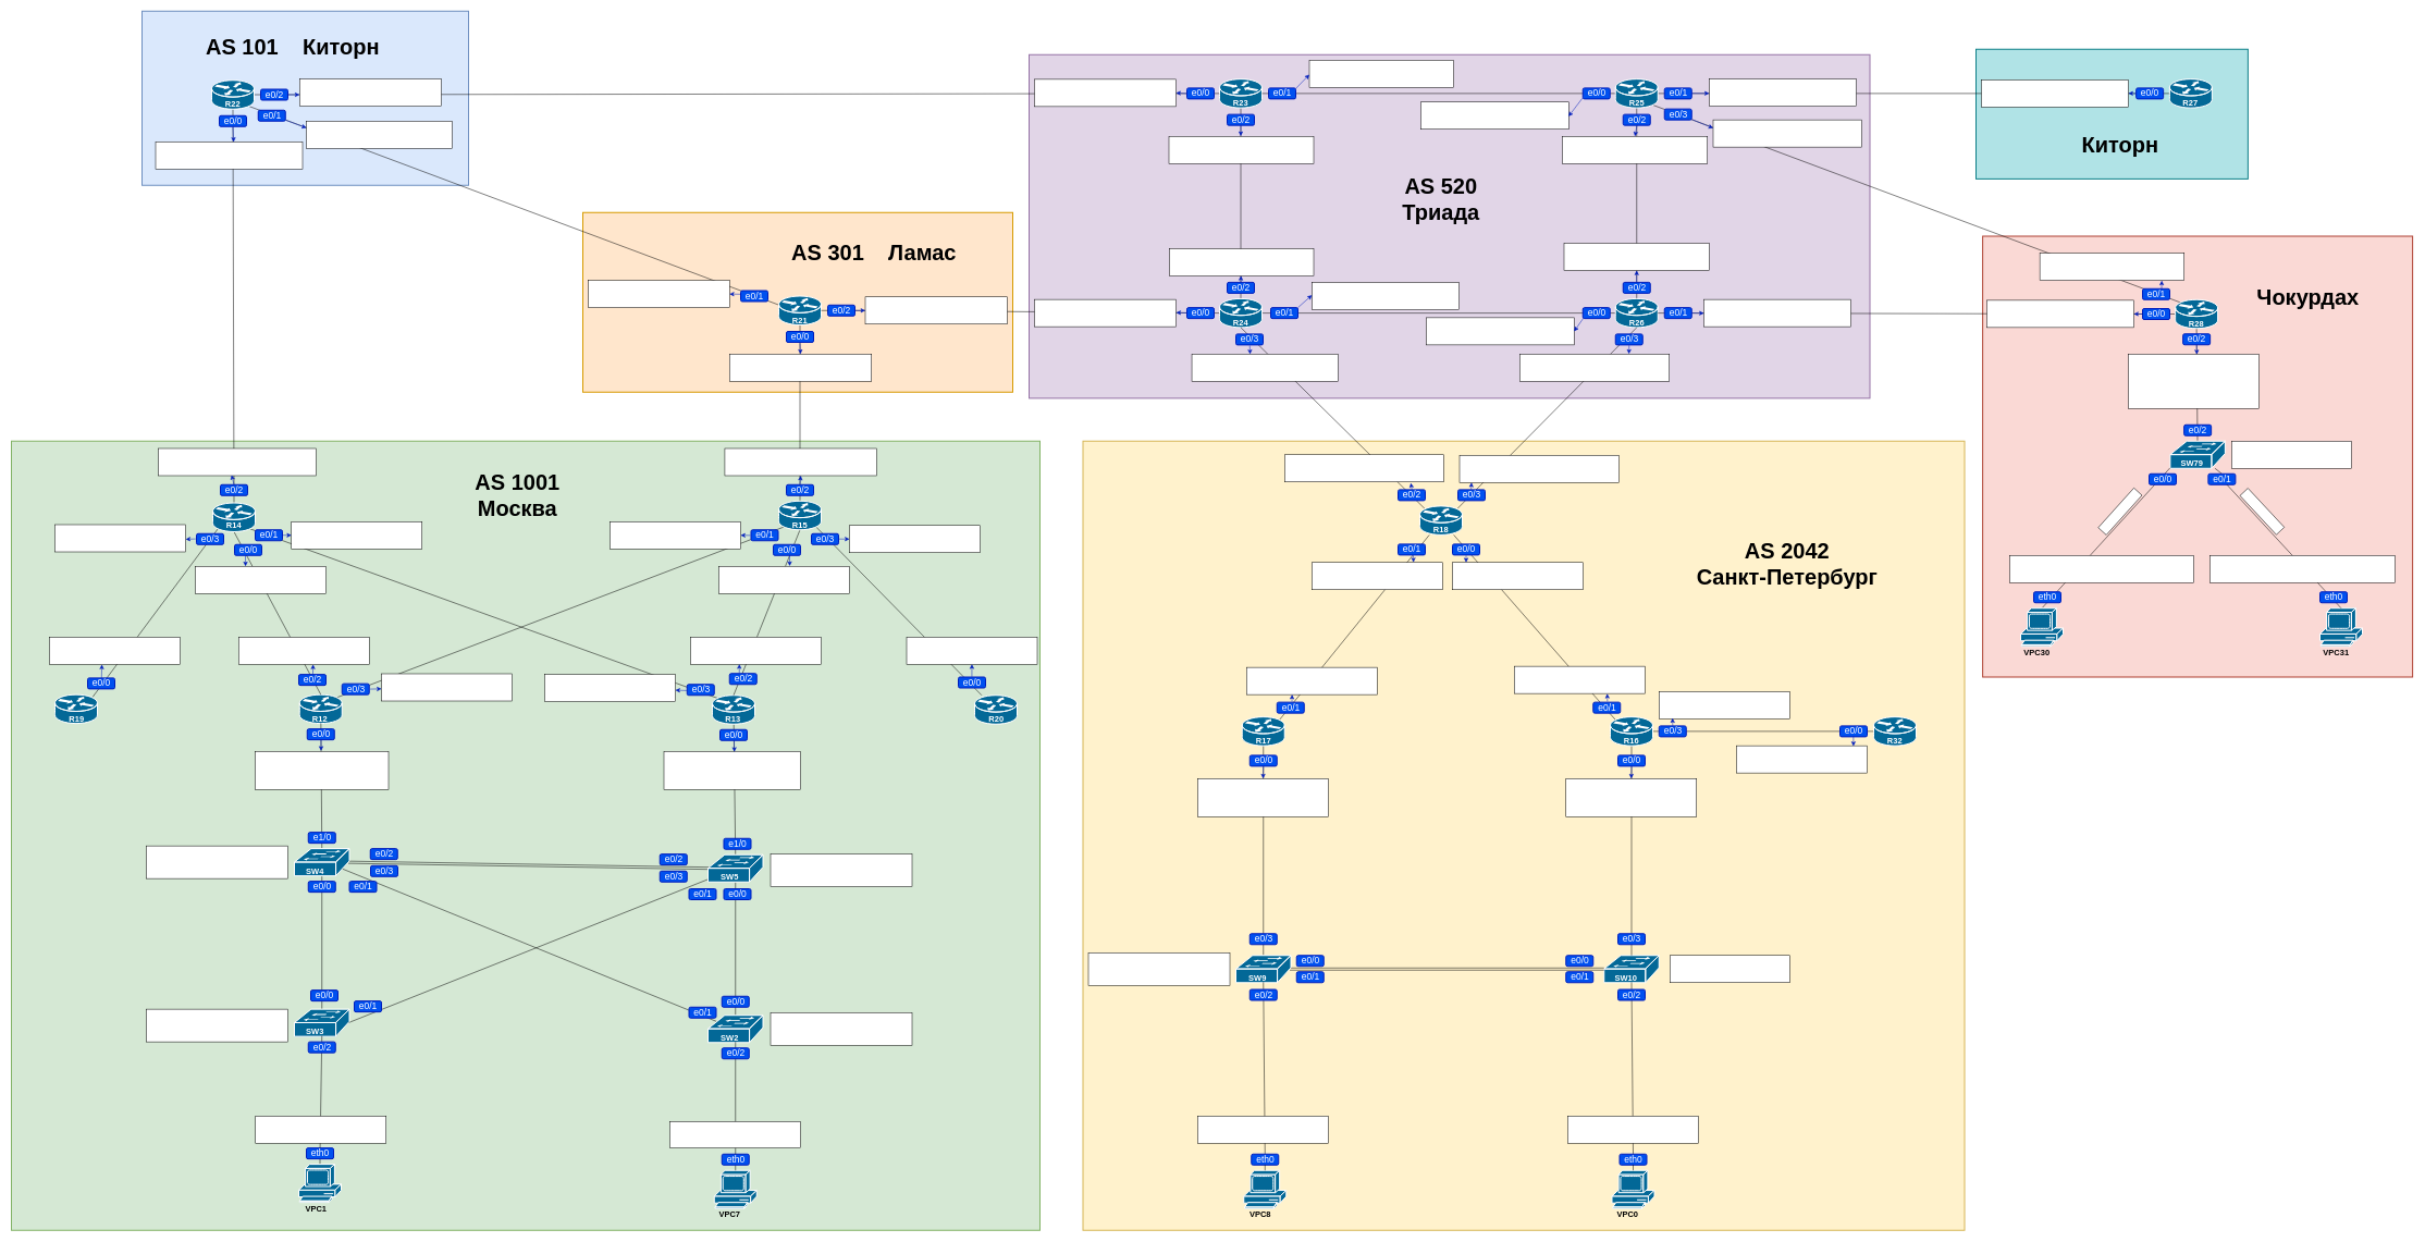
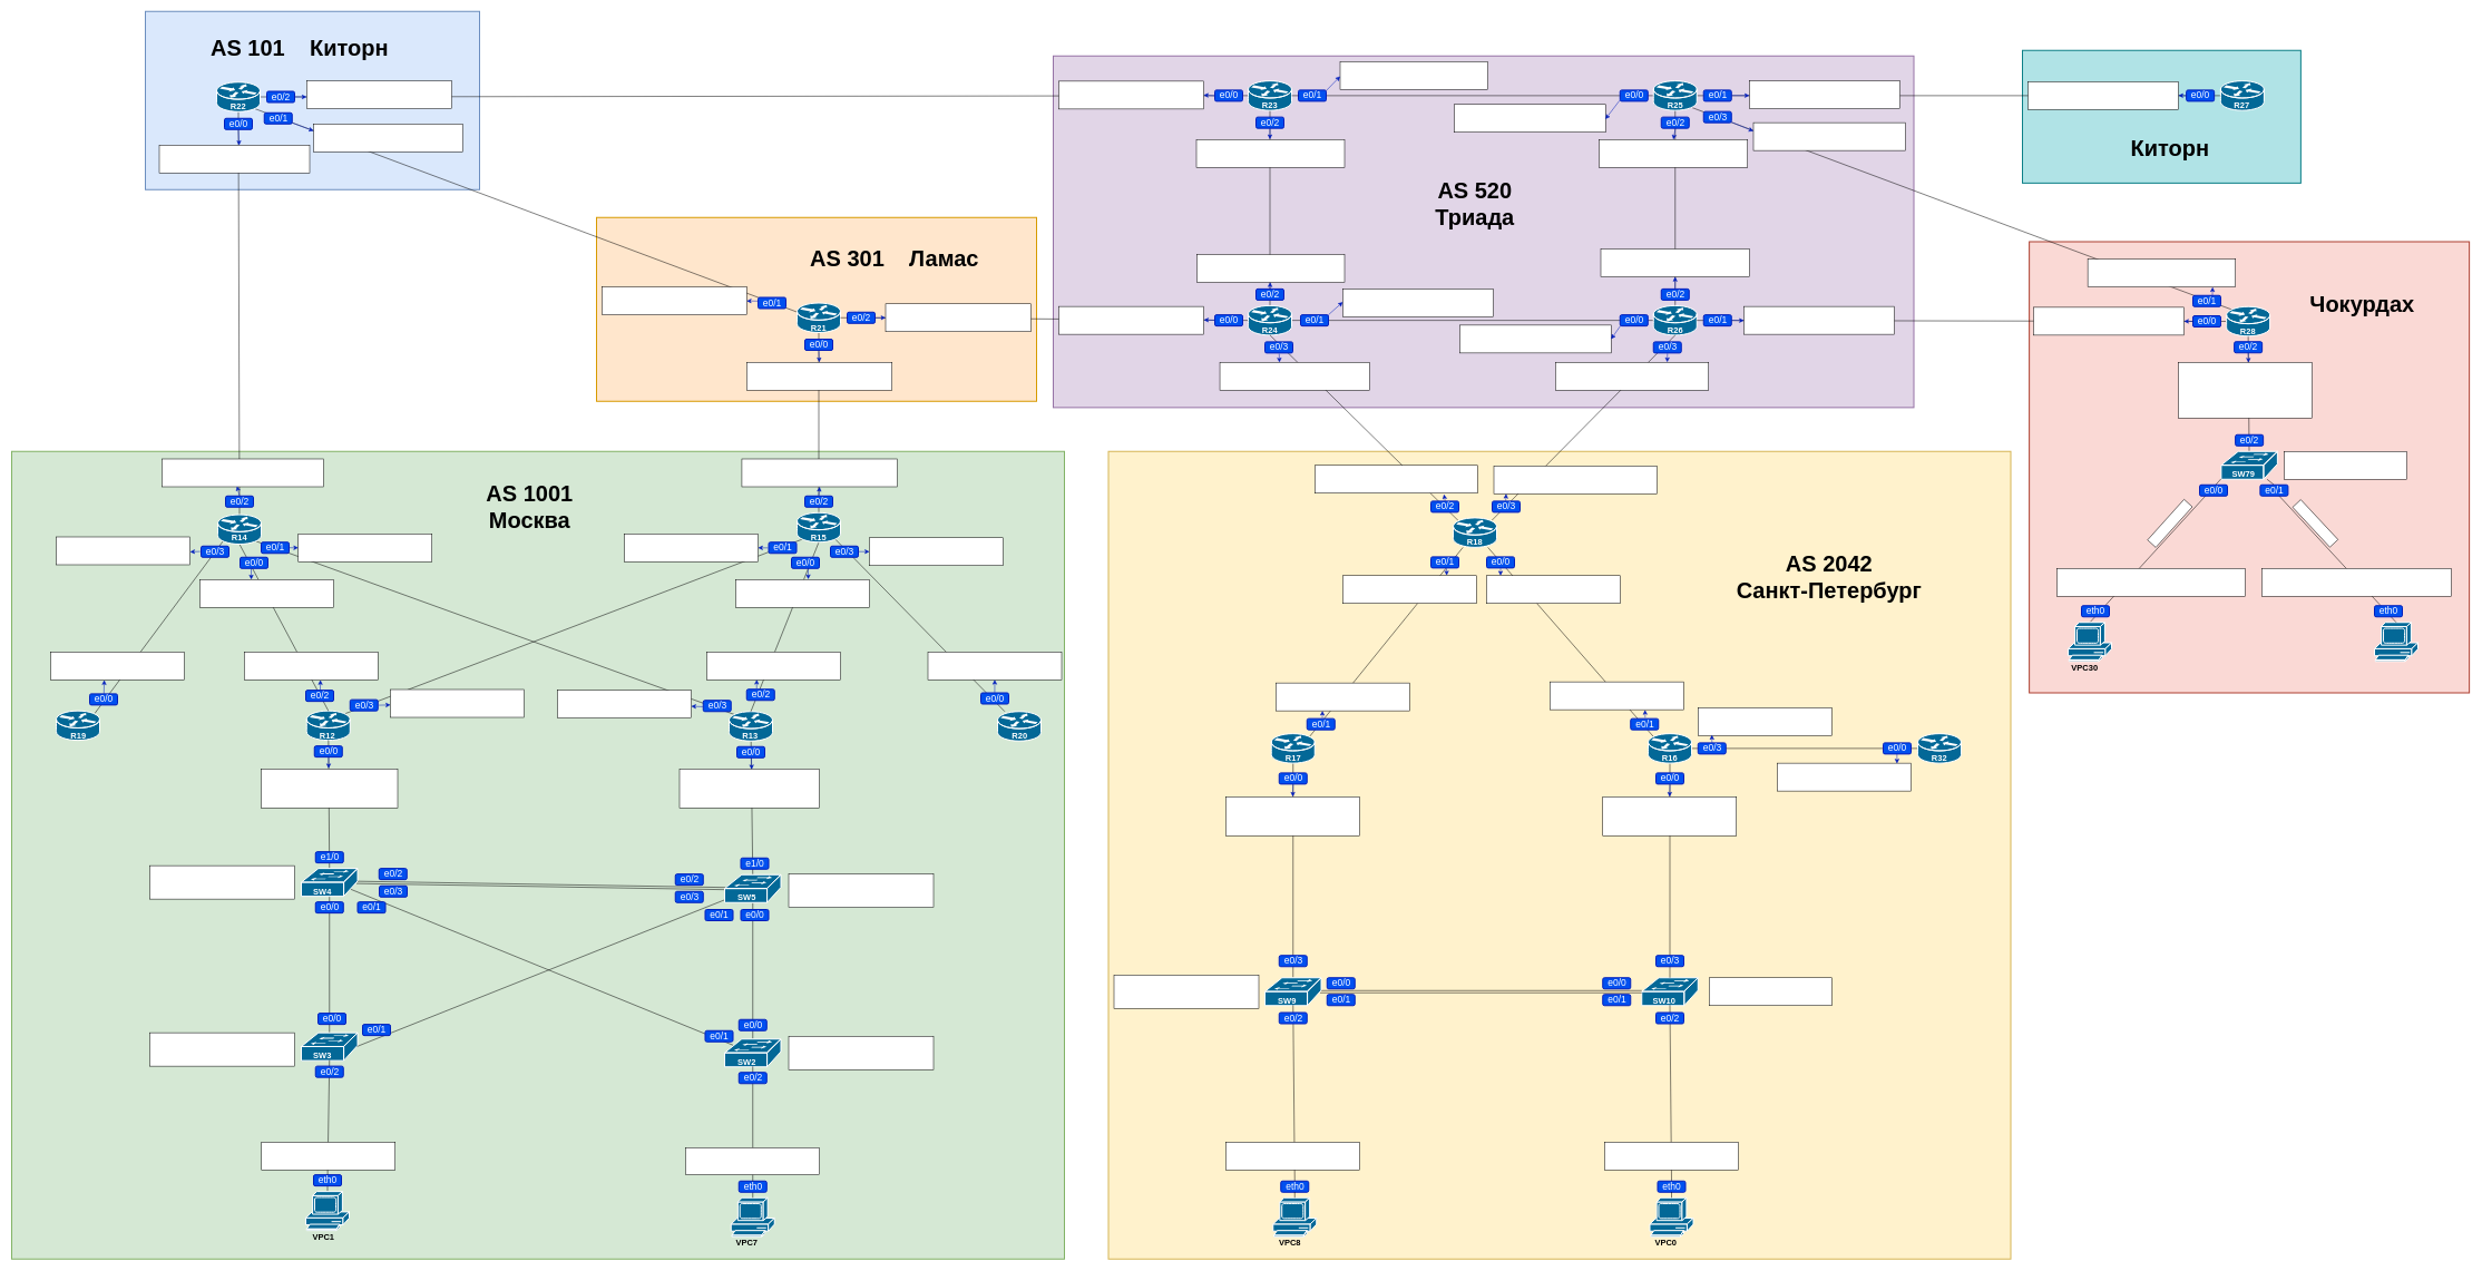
- <mxCell id="177" value="&lt;b&gt;&lt;font style=&quot;font-size: 15px&quot;&gt;VPC31&lt;/font&gt;&lt;/b&gt;" style="text;html=1;strokeColor=none;fillColor=none;align=center;verticalAlign=middle;whiteSpace=wrap;rounded=0;" parent="1" vertex="1"><mxGeometry x="4272" y="1187" width="40" height="20" as="geometry" /></mxCell>
